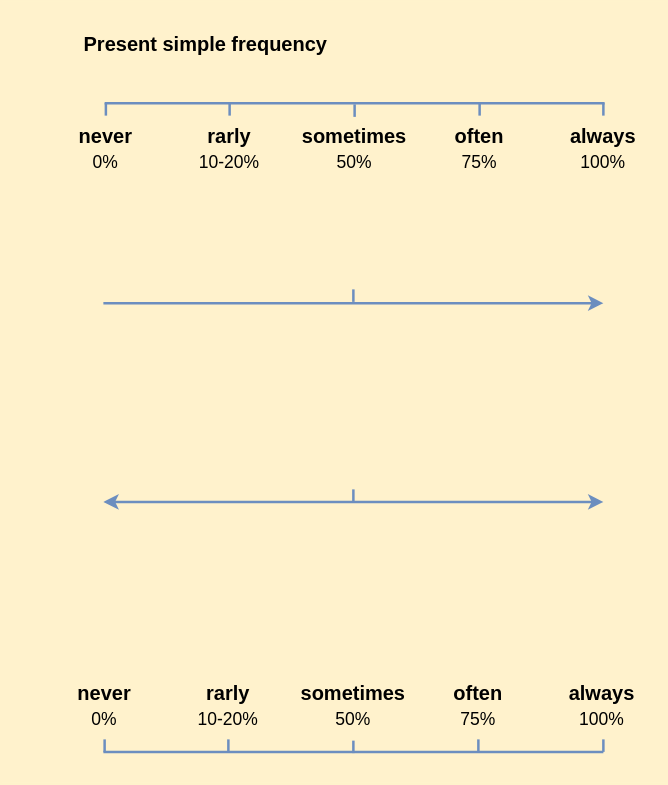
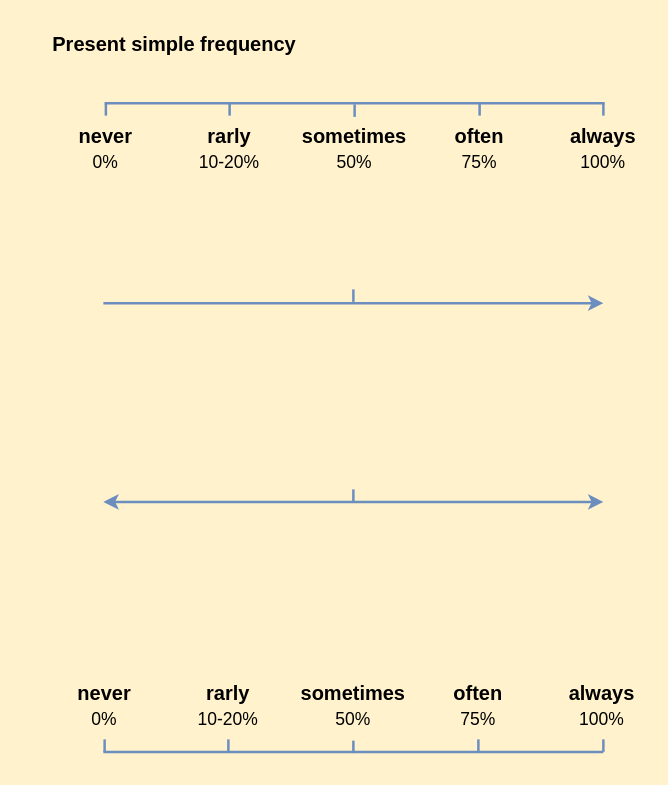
- <mxCell id="13" value="Present simple frequency" style="text;html=1;strokeColor=none;fillColor=none;align=center;verticalAlign=middle;whiteSpace=wrap;rounded=0;fontSize=16;fontStyle=1" vertex="1" parent="1"><mxGeometry x="45" y="20" width="238" height="30" as="geometry" /></mxCell>
+ <mxCell id="13" value="Present simple frequency" style="text;html=1;strokeColor=none;fillColor=none;align=center;verticalAlign=middle;whiteSpace=wrap;rounded=0;fontSize=16;fontStyle=1" vertex="1" parent="1"><mxGeometry x="20" y="20" width="238" height="30" as="geometry" /></mxCell>
